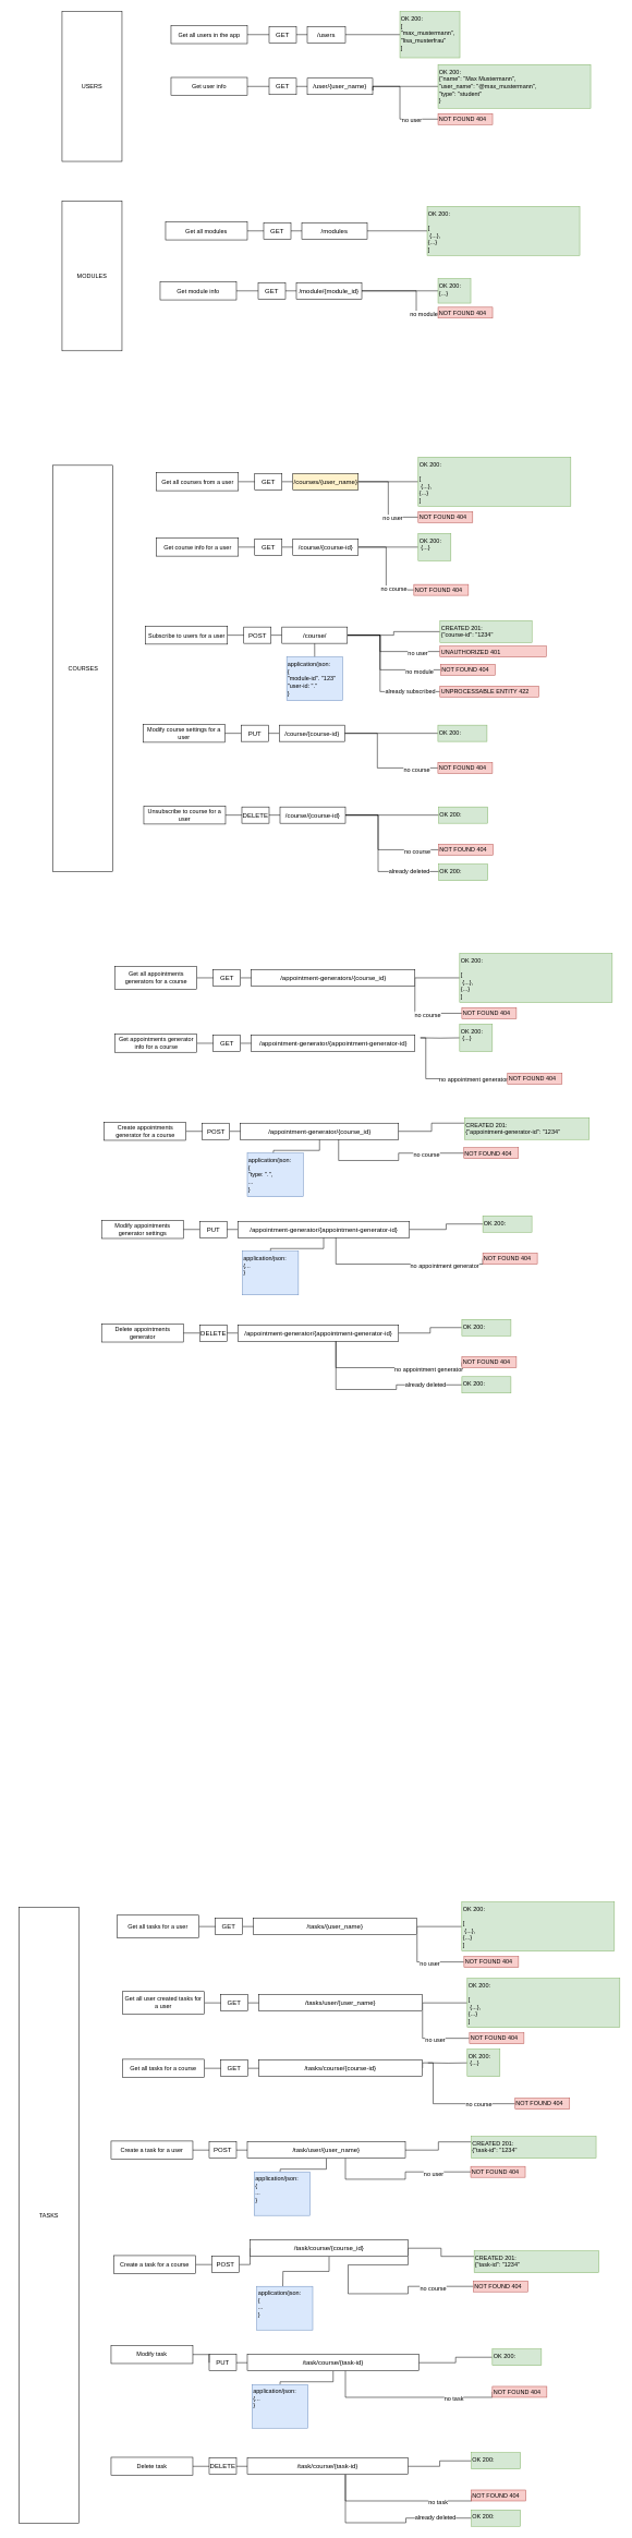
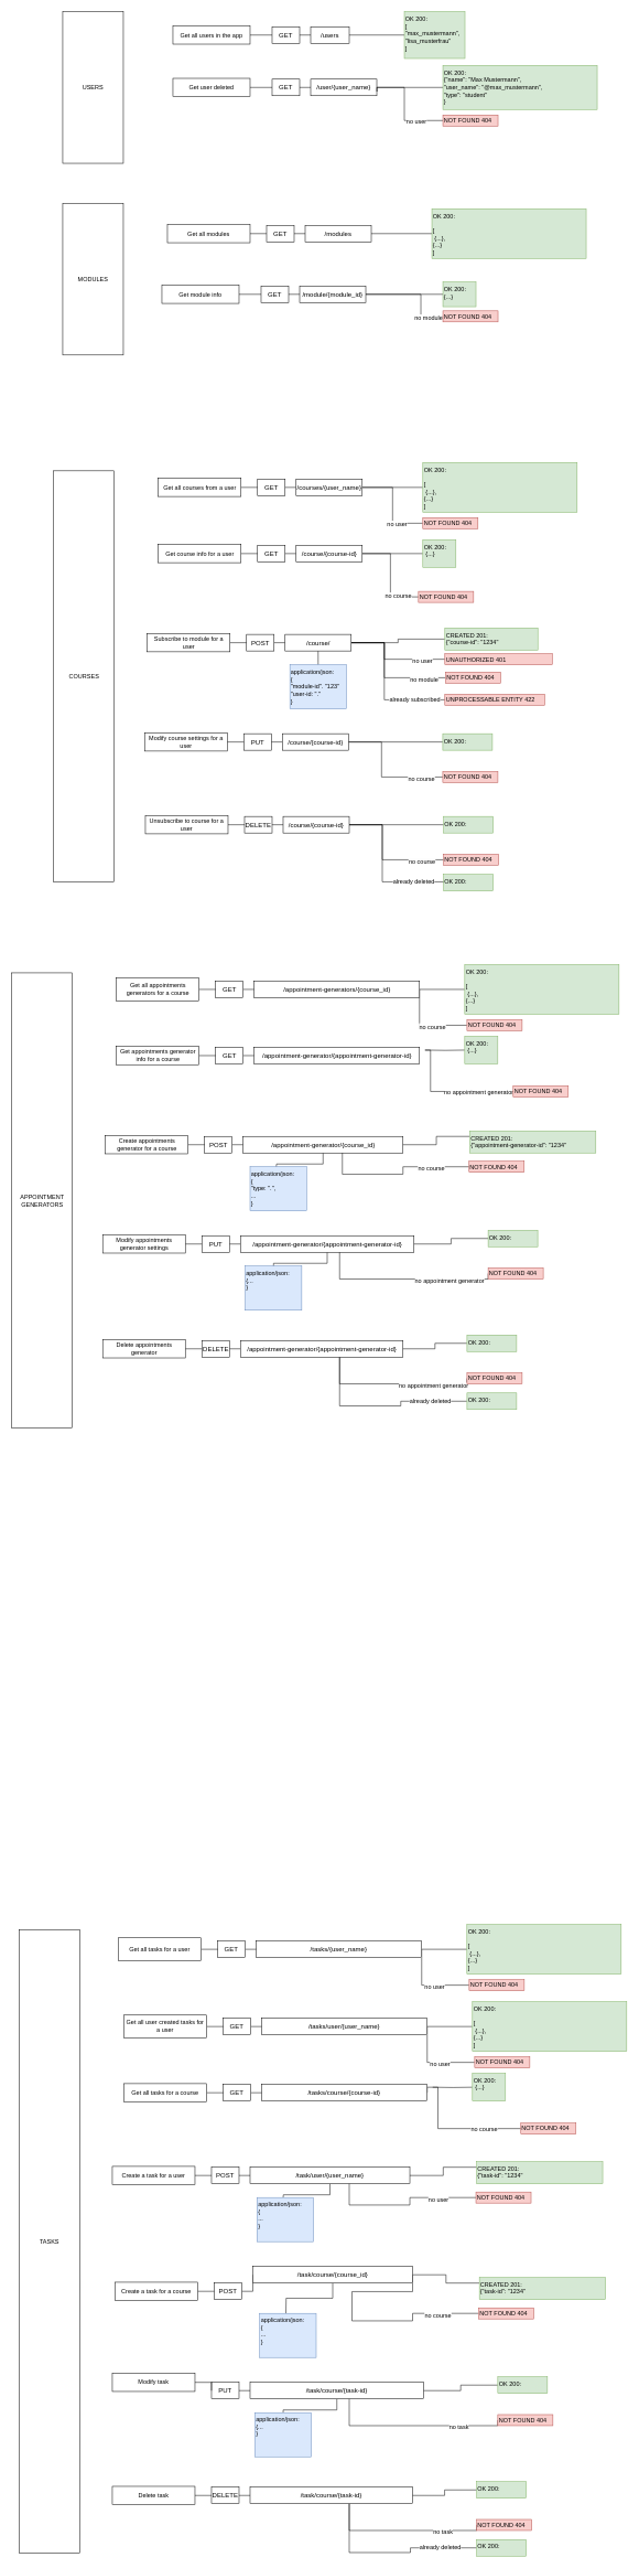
- <mxCell id="18" value="Get user info" style="rounded=0;whiteSpace=wrap;html=1;fontFamily=Helvetica;fontSize=11;fontColor=default;" parent="1" vertex="1"><mxGeometry x="313" y="141.5" width="140" height="33" as="geometry" /></mxCell>
+ <mxCell id="18" value="Get user deleted" style="rounded=0;whiteSpace=wrap;html=1;fontFamily=Helvetica;fontSize=11;fontColor=default;" parent="1" vertex="1"><mxGeometry x="313" y="141.5" width="140" height="33" as="geometry" /></mxCell>
- <mxCell id="41" value="/courses/{user_name}" style="rounded=0;whiteSpace=wrap;html=1;fillColor=#fff2cc;" parent="1" vertex="1"><mxGeometry x="536.55" y="868" width="120" height="30" as="geometry" /></mxCell>
+ <mxCell id="41" value="/courses/{user_name}" style="rounded=0;whiteSpace=wrap;html=1;" parent="1" vertex="1"><mxGeometry x="536.55" y="868" width="120" height="30" as="geometry" /></mxCell>
- <mxCell id="59" value="Subscribe to users for a user" style="rounded=0;whiteSpace=wrap;html=1;fontFamily=Helvetica;fontSize=11;fontColor=default;" parent="1" vertex="1"><mxGeometry x="266.55" y="1148" width="150" height="33" as="geometry" /></mxCell>
+ <mxCell id="59" value="Subscribe to module for a user" style="rounded=0;whiteSpace=wrap;html=1;fontFamily=Helvetica;fontSize=11;fontColor=default;" parent="1" vertex="1"><mxGeometry x="266.55" y="1148" width="150" height="33" as="geometry" /></mxCell>
+ <mxCell id="154" value="APPOINTMENT&lt;br&gt;GENERATORS" style="rounded=0;whiteSpace=wrap;html=1;fontFamily=Helvetica;fontSize=11;fontColor=default;" parent="1" vertex="1"><mxGeometry x="20.5" y="1763" width="110" height="825" as="geometry" /></mxCell>
